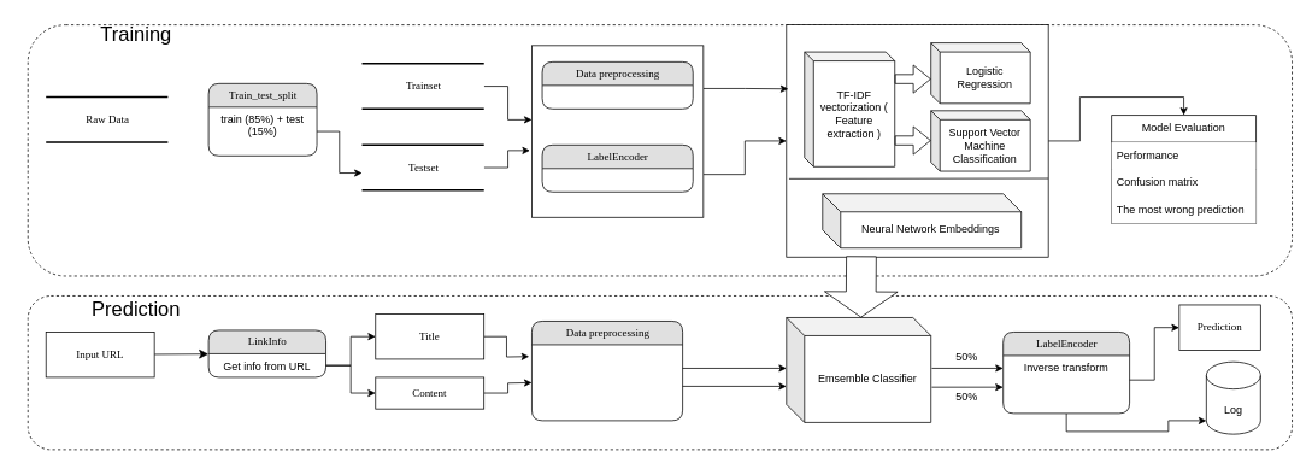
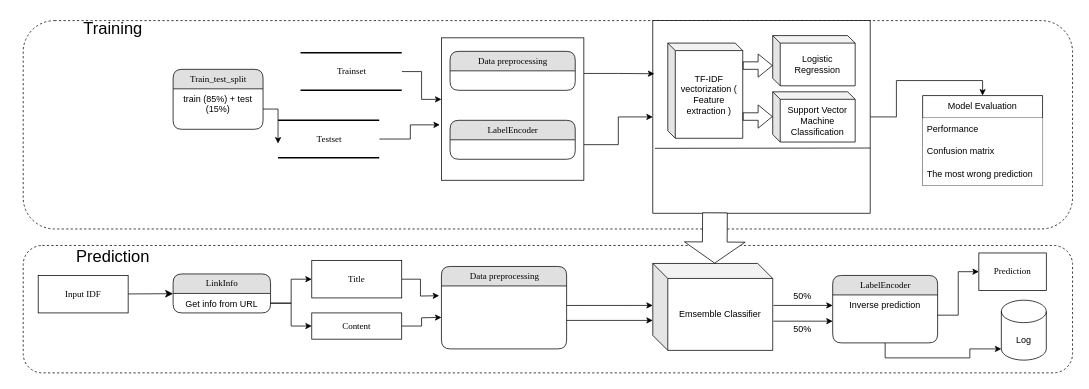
- <mxCell id="10" value="Raw Data" style="html=1;rounded=0;shadow=0;comic=0;labelBackgroundColor=none;strokeWidth=2;fontFamily=Verdana;fontSize=12;align=center;shape=mxgraph.ios7ui.horLines;" parent="1" vertex="1"><mxGeometry x="50" y="107" width="135" height="50" as="geometry" /></mxCell>
- <mxCell id="16" value="Testset" style="html=1;rounded=0;shadow=0;comic=0;labelBackgroundColor=none;strokeWidth=2;fontFamily=Verdana;fontSize=12;align=center;shape=mxgraph.ios7ui.horLines;" parent="1" vertex="1"><mxGeometry x="400" y="160" width="135" height="50" as="geometry" /></mxCell>
+ <mxCell id="16" value="Testset" style="html=1;rounded=0;shadow=0;comic=0;labelBackgroundColor=none;strokeWidth=2;fontFamily=Verdana;fontSize=12;align=center;shape=mxgraph.ios7ui.horLines;" parent="1" vertex="1"><mxGeometry x="370" y="160" width="135" height="50" as="geometry" /></mxCell>
- <mxCell id="23" value="Neural Network Embeddings" style="shape=cube;whiteSpace=wrap;html=1;boundedLbl=1;backgroundOutline=1;darkOpacity=0.05;darkOpacity2=0.1;" parent="1" vertex="1"><mxGeometry x="910" y="214" width="220" height="60" as="geometry" /></mxCell>
- <mxCell id="7" value="Input URL" style="whiteSpace=wrap;html=1;rounded=0;shadow=0;comic=0;labelBackgroundColor=none;strokeWidth=1;fontFamily=Verdana;fontSize=12;align=center;" parent="1" vertex="1"><mxGeometry x="50" y="367" width="120" height="50" as="geometry" /></mxCell>
+ <mxCell id="7" value="Input IDF" style="whiteSpace=wrap;html=1;rounded=0;shadow=0;comic=0;labelBackgroundColor=none;strokeWidth=1;fontFamily=Verdana;fontSize=12;align=center;" parent="1" vertex="1"><mxGeometry x="50" y="367" width="120" height="50" as="geometry" /></mxCell>
- <mxCell id="39" value="Inverse transform" style="text;html=1;strokeColor=none;fillColor=none;spacingLeft=4;spacingRight=4;whiteSpace=wrap;overflow=hidden;rotatable=0;points=[[0,0.5],[1,0.5]];portConstraint=eastwest;align=center;" parent="38" vertex="1"><mxGeometry y="26" width="140" height="54" as="geometry" /></mxCell>
+ <mxCell id="39" value="Inverse prediction" style="text;html=1;strokeColor=none;fillColor=none;spacingLeft=4;spacingRight=4;whiteSpace=wrap;overflow=hidden;rotatable=0;points=[[0,0.5],[1,0.5]];portConstraint=eastwest;align=center;" parent="38" vertex="1"><mxGeometry y="26" width="140" height="54" as="geometry" /></mxCell>
